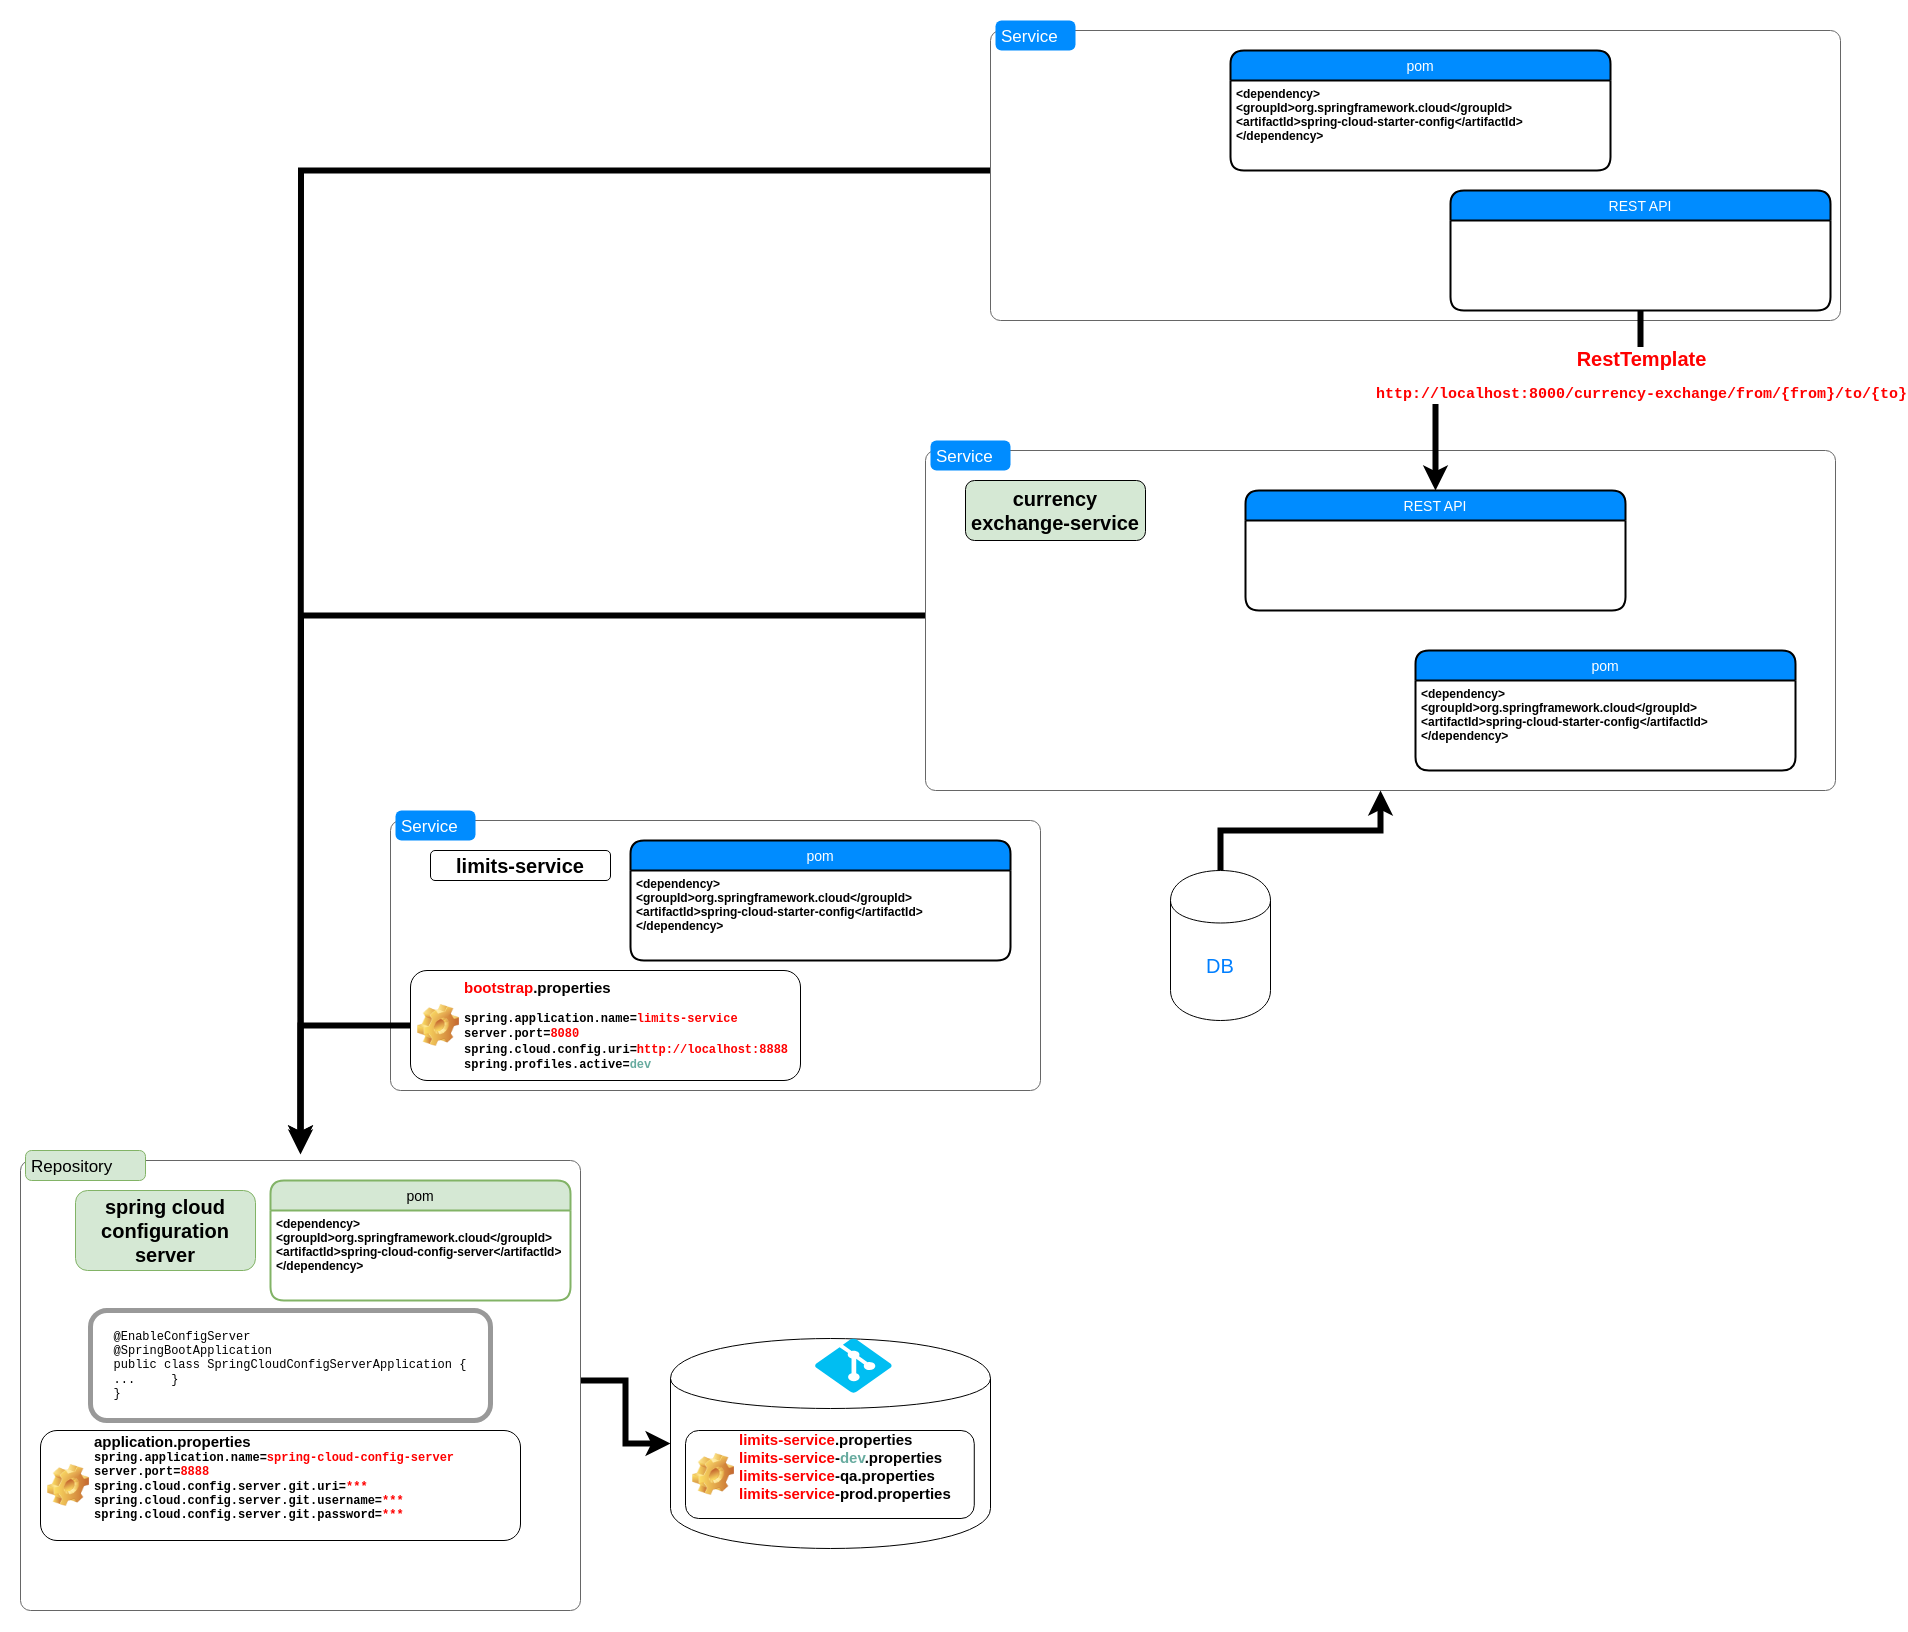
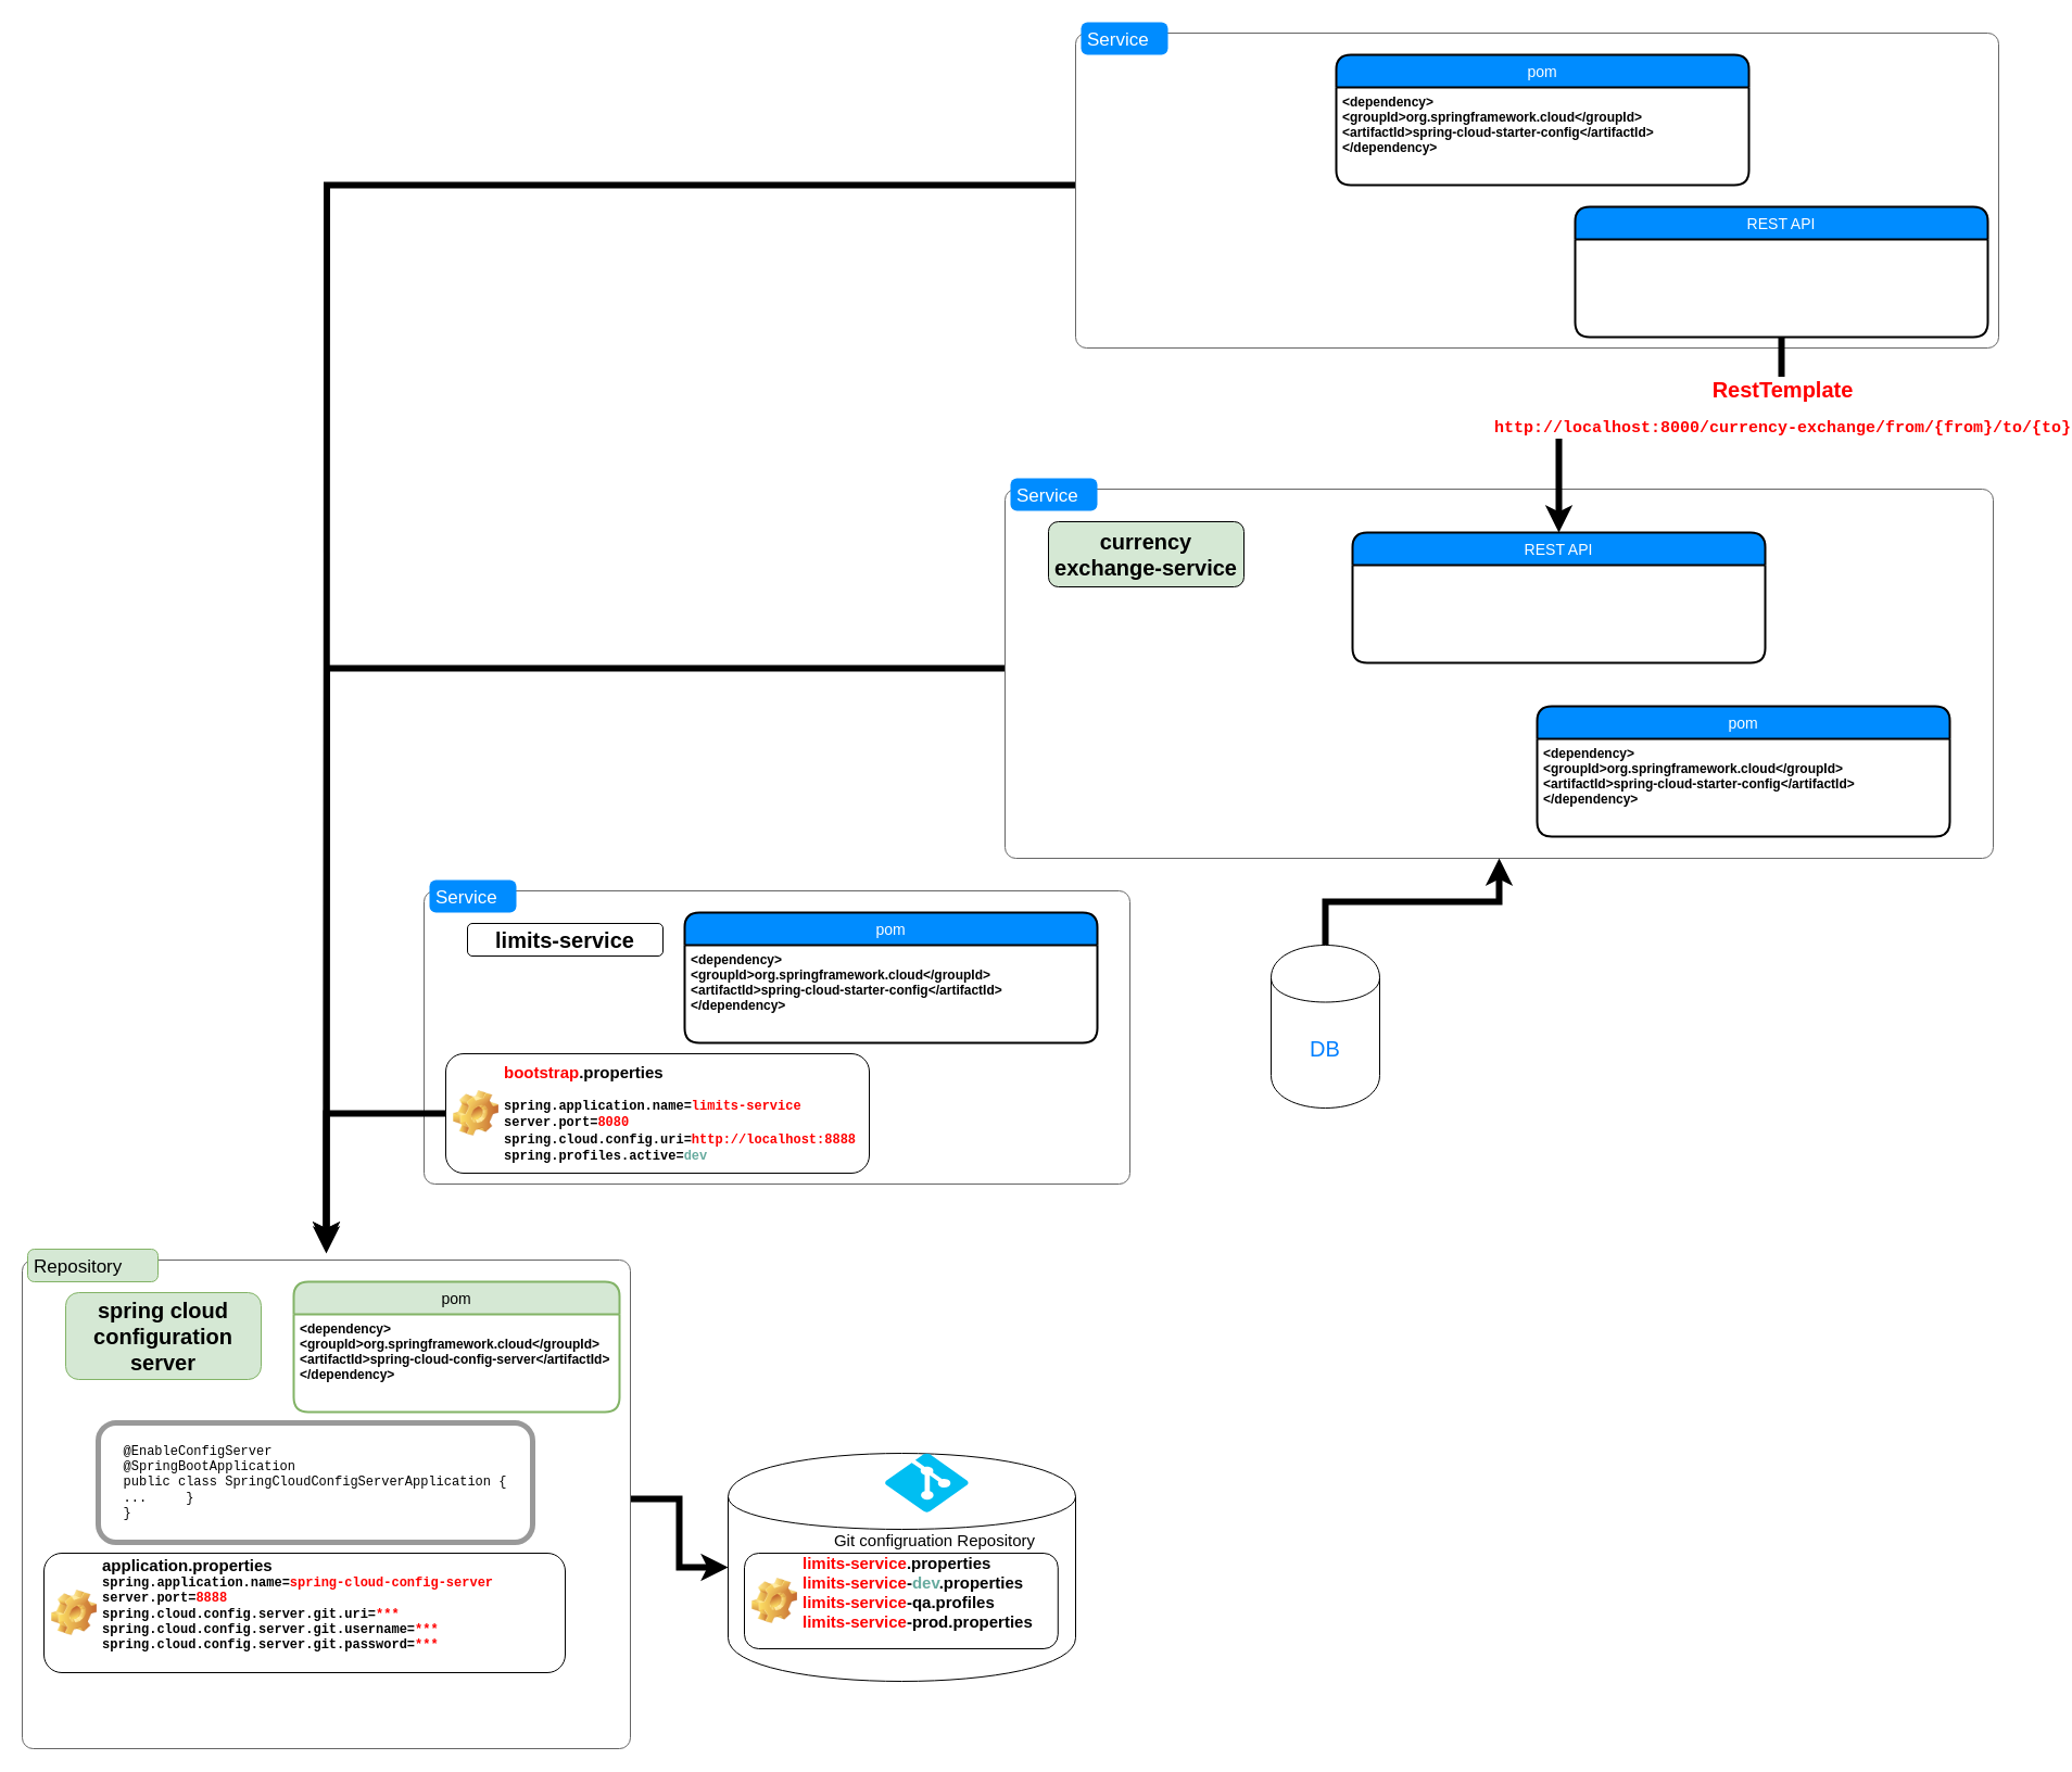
- <mxCell id="12" value="&lt;font style=&quot;font-size: 20px&quot;&gt;&lt;b&gt;spring cloud configuration server&lt;br&gt;&lt;/b&gt;&lt;/font&gt;" style="rounded=1;whiteSpace=wrap;html=1;fillColor=#d5e8d4;strokeColor=#82b366;" parent="10" vertex="1"><mxGeometry x="55" y="40" width="180" height="80" as="geometry" /></mxCell>
+ <mxCell id="12" value="&lt;font style=&quot;font-size: 20px&quot;&gt;&lt;b&gt;spring cloud configuration server&lt;br&gt;&lt;/b&gt;&lt;/font&gt;" style="rounded=1;whiteSpace=wrap;html=1;fillColor=#d5e8d4;strokeColor=#82b366;" parent="10" vertex="1"><mxGeometry x="40" y="40" width="180" height="80" as="geometry" /></mxCell>
+ <mxCell id="22" value="Git configruation Repository" style="text;html=1;align=center;verticalAlign=middle;resizable=0;points=[];autosize=1;fontSize=15;" parent="19" vertex="1"><mxGeometry x="90.244" y="69.6" width="200" height="20" as="geometry" /></mxCell>
- <mxCell id="23" value="&lt;font style=&quot;font-size: 15px&quot;&gt;&lt;font color=&quot;#ff0000&quot;&gt;limits-service&lt;/font&gt;.properties&lt;br&gt;&lt;/font&gt;&lt;font style=&quot;font-size: 15px&quot;&gt;&lt;font color=&quot;#ff0000&quot;&gt;limits-service&lt;/font&gt;-&lt;font color=&quot;#67ab9f&quot;&gt;dev&lt;/font&gt;.properties&lt;br&gt;&lt;/font&gt;&lt;font style=&quot;font-size: 15px&quot;&gt;&lt;font color=&quot;#ff0000&quot;&gt;limits-service&lt;/font&gt;-qa.properties&lt;br&gt;&lt;font color=&quot;#ff0000&quot;&gt;limits-service&lt;/font&gt;-prod.properties&lt;/font&gt;&lt;font face=&quot;Courier New&quot;&gt;&lt;br&gt;&lt;br&gt;&lt;/font&gt;" style="label;whiteSpace=wrap;html=1;image=img/clipart/Gear_128x128.png" parent="19" vertex="1"><mxGeometry x="15" y="92" width="288.78" height="88" as="geometry" /></mxCell>
+ <mxCell id="23" value="&lt;font style=&quot;font-size: 15px&quot;&gt;&lt;font color=&quot;#ff0000&quot;&gt;limits-service&lt;/font&gt;.properties&lt;br&gt;&lt;/font&gt;&lt;font style=&quot;font-size: 15px&quot;&gt;&lt;font color=&quot;#ff0000&quot;&gt;limits-service&lt;/font&gt;-&lt;font color=&quot;#67ab9f&quot;&gt;dev&lt;/font&gt;.properties&lt;br&gt;&lt;/font&gt;&lt;font style=&quot;font-size: 15px&quot;&gt;&lt;font color=&quot;#ff0000&quot;&gt;limits-service&lt;/font&gt;-qa.profiles&lt;br&gt;&lt;font color=&quot;#ff0000&quot;&gt;limits-service&lt;/font&gt;-prod.properties&lt;/font&gt;&lt;font face=&quot;Courier New&quot;&gt;&lt;br&gt;&lt;br&gt;&lt;/font&gt;" style="label;whiteSpace=wrap;html=1;image=img/clipart/Gear_128x128.png" parent="19" vertex="1"><mxGeometry x="15" y="92" width="288.78" height="88" as="geometry" /></mxCell>
